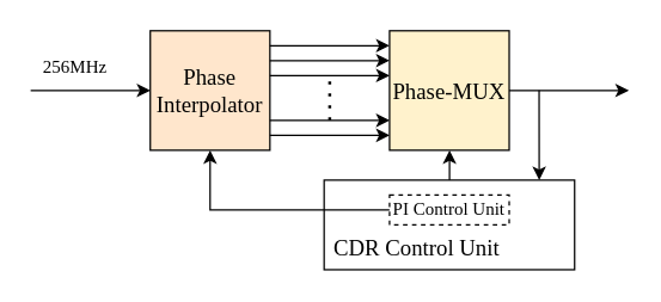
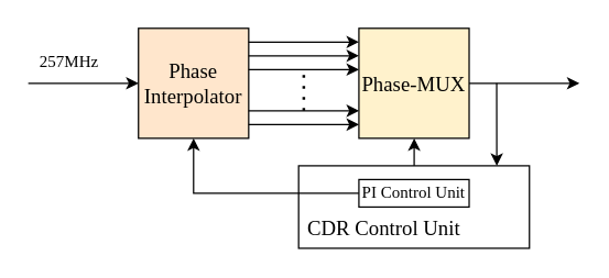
- <mxCell id="4" value="&lt;font face=&quot;palatino&quot;&gt;256MHz&lt;/font&gt;" style="text;strokeColor=none;align=center;fillColor=none;html=1;verticalAlign=middle;whiteSpace=wrap;rounded=0;" vertex="1" parent="1"><mxGeometry x="20" y="30" width="60" height="30" as="geometry" /></mxCell>
+ <mxCell id="4" value="&lt;font face=&quot;palatino&quot;&gt;257MHz&lt;/font&gt;" style="text;strokeColor=none;align=center;fillColor=none;html=1;verticalAlign=middle;whiteSpace=wrap;rounded=0;" vertex="1" parent="1"><mxGeometry x="20" y="30" width="60" height="30" as="geometry" /></mxCell>
- <mxCell id="15" value="PI Control Unit" style="rounded=0;whiteSpace=wrap;html=1;fontFamily=palatino;dashed=1;" vertex="1" parent="1"><mxGeometry x="260" y="130" width="80" height="20" as="geometry" /></mxCell>
+ <mxCell id="15" value="PI Control Unit" style="rounded=0;whiteSpace=wrap;html=1;fontFamily=palatino;" vertex="1" parent="1"><mxGeometry x="260" y="130" width="80" height="20" as="geometry" /></mxCell>
